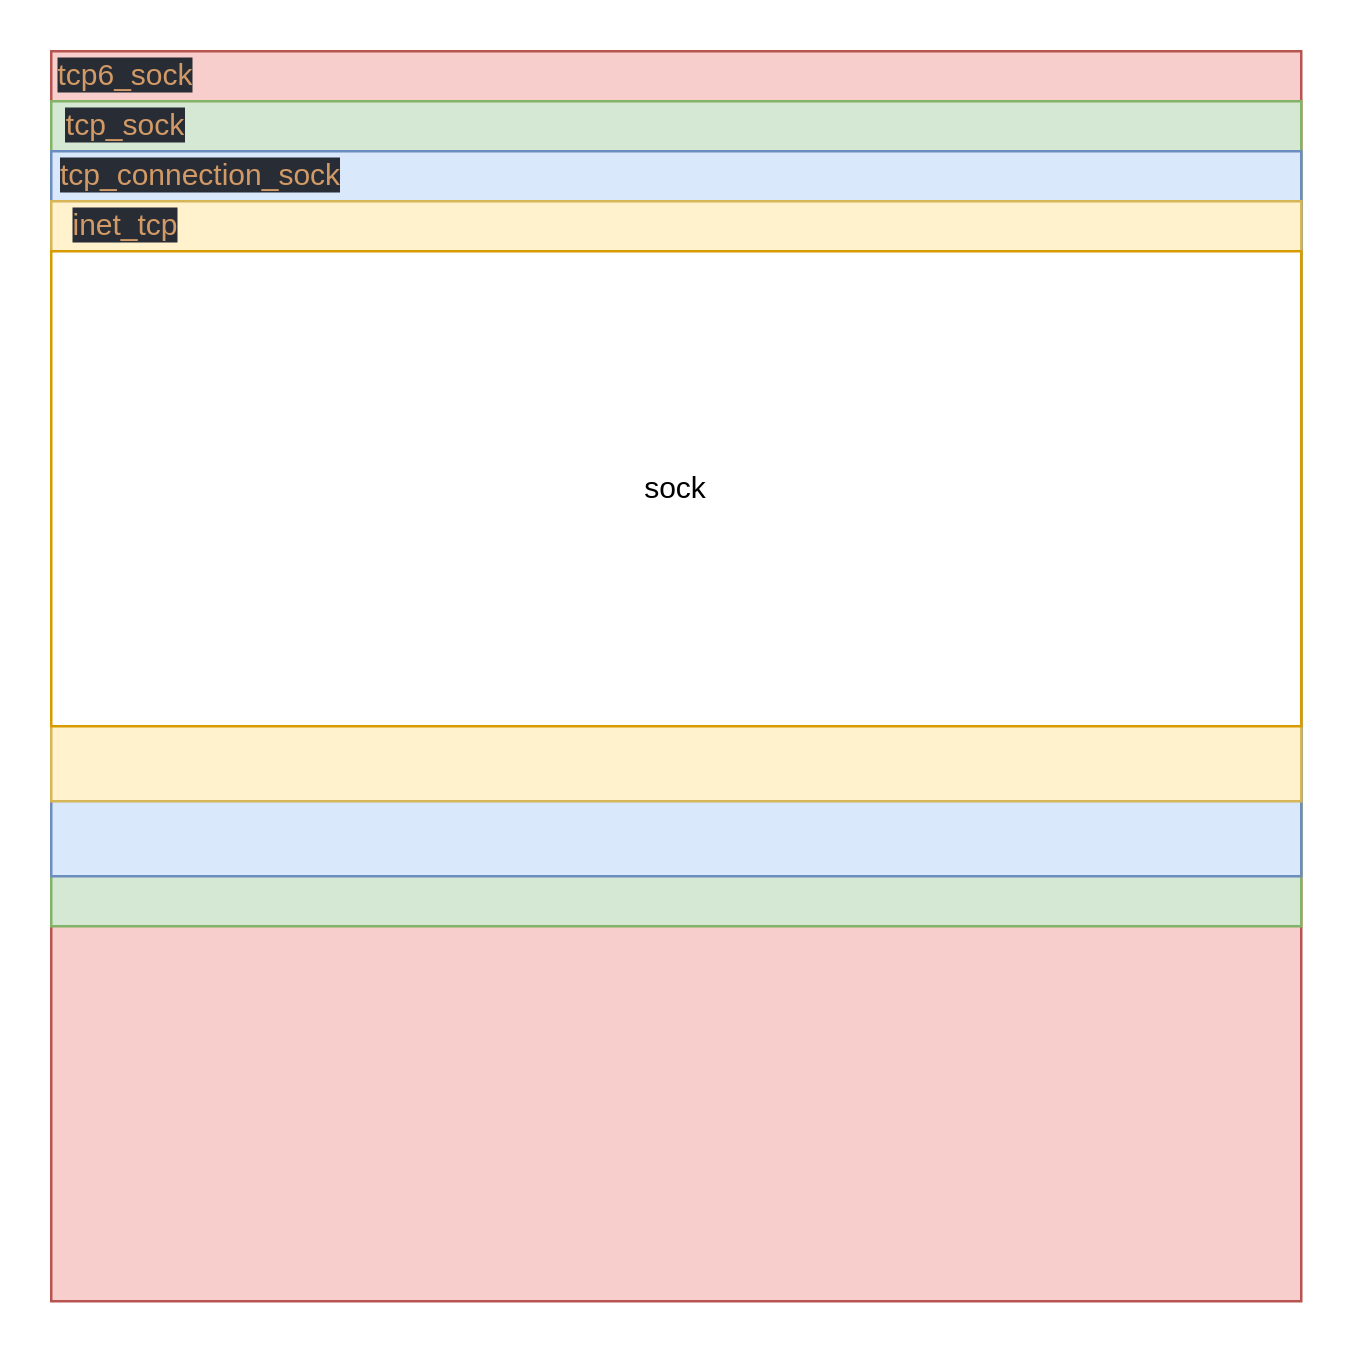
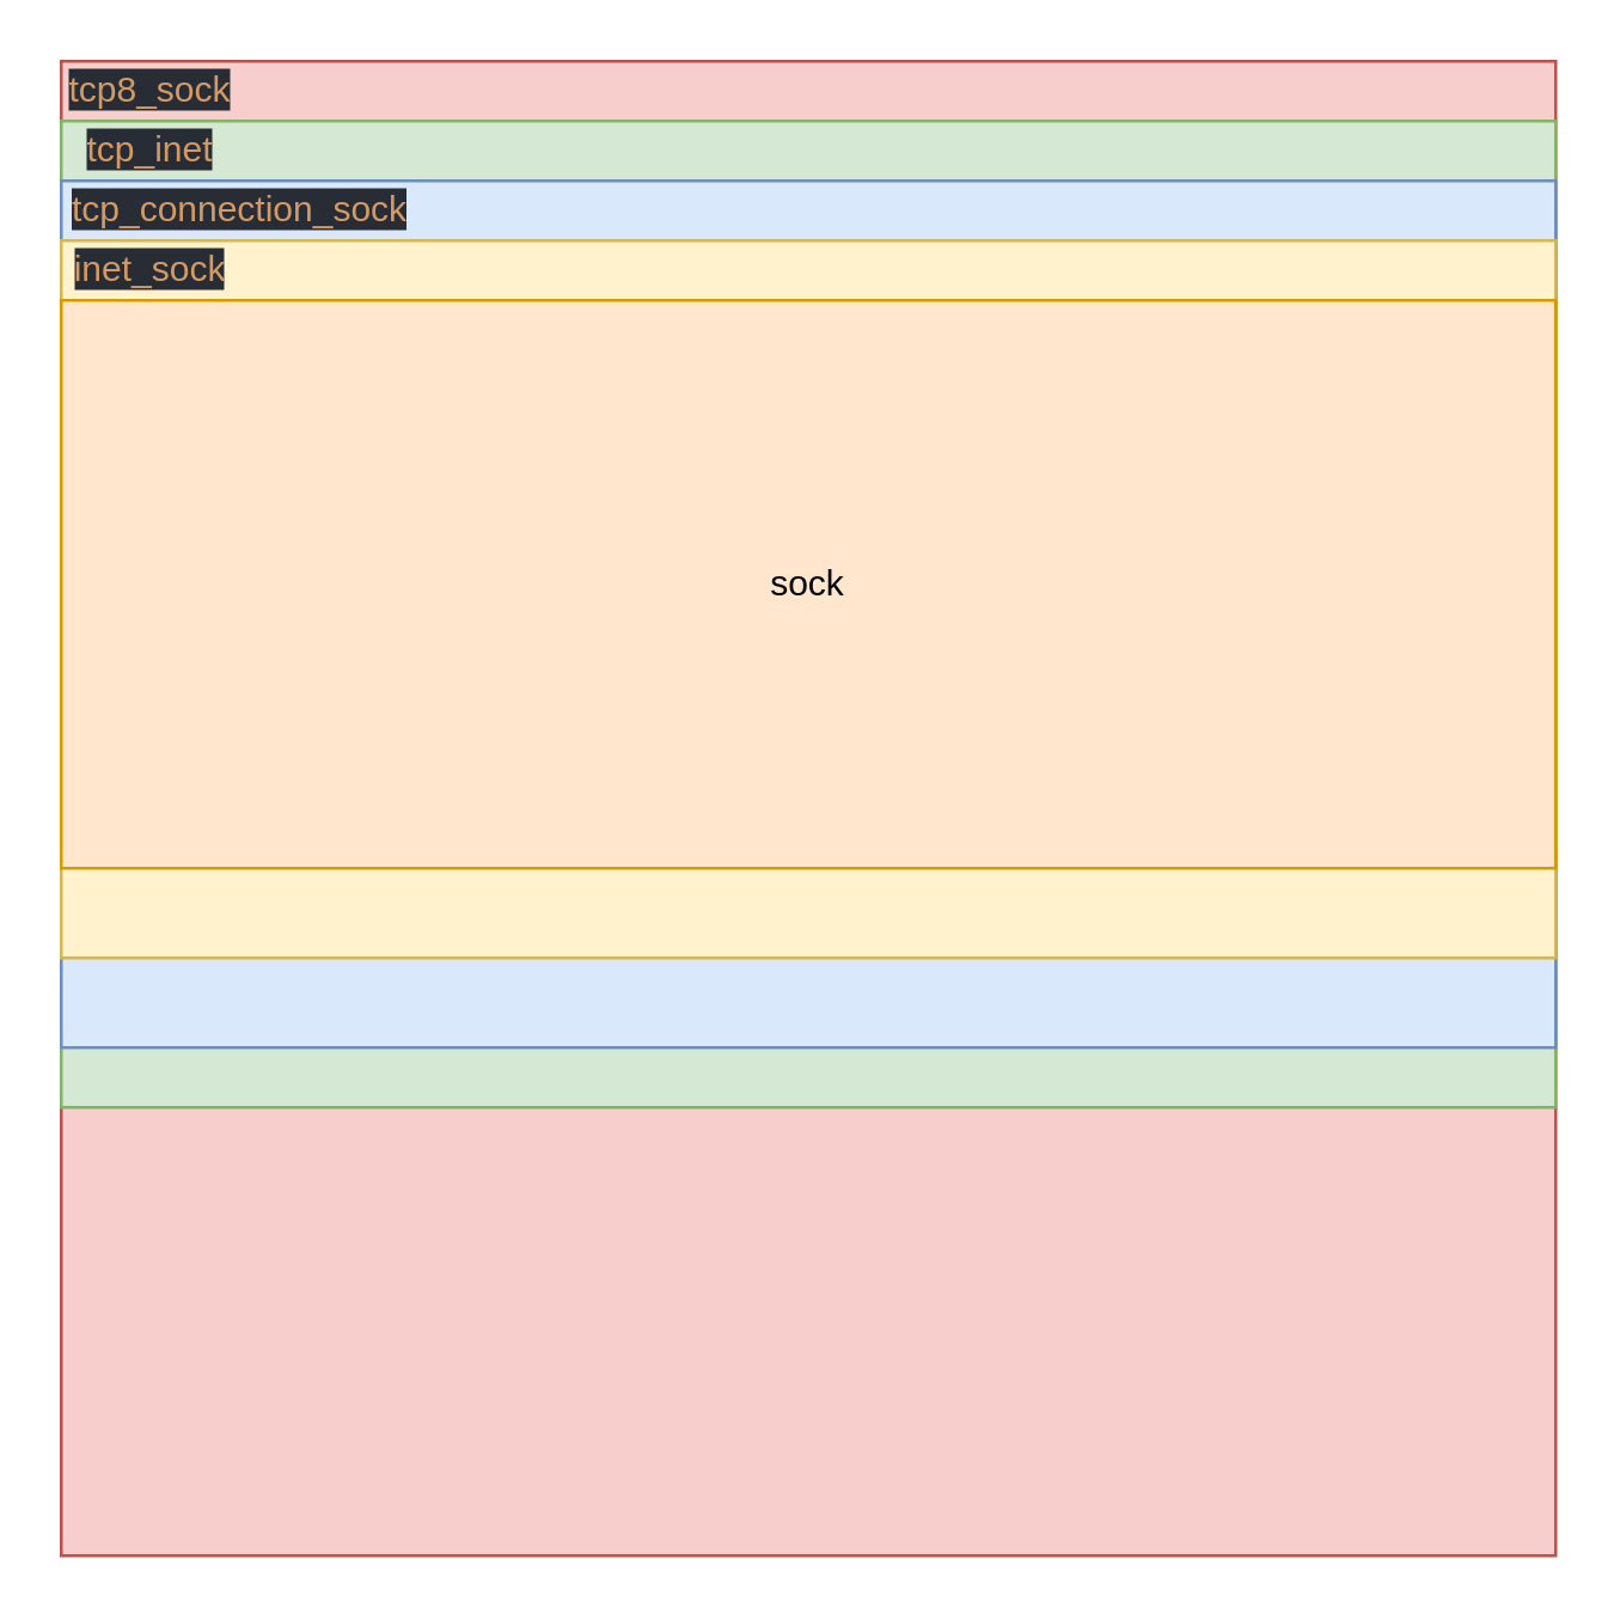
- <mxCell id="3" value="&lt;span style=&quot;color: rgb(209 , 154 , 102) ; font-family: , &amp;#34;consolas&amp;#34; , &amp;#34;liberation mono&amp;#34; , &amp;#34;menlo&amp;#34; , &amp;#34;courier&amp;#34; , monospace ; background-color: rgb(40 , 44 , 52)&quot;&gt;tcp6_sock&lt;/span&gt;" style="text;html=1;strokeColor=none;fillColor=none;align=center;verticalAlign=middle;whiteSpace=wrap;rounded=0;" parent="1" vertex="1"><mxGeometry x="30" y="20" width="40" height="20" as="geometry" /></mxCell>
+ <mxCell id="3" value="&lt;span style=&quot;color: rgb(209 , 154 , 102) ; font-family: , &amp;#34;consolas&amp;#34; , &amp;#34;liberation mono&amp;#34; , &amp;#34;menlo&amp;#34; , &amp;#34;courier&amp;#34; , monospace ; background-color: rgb(40 , 44 , 52)&quot;&gt;tcp8_sock&lt;/span&gt;" style="text;html=1;strokeColor=none;fillColor=none;align=center;verticalAlign=middle;whiteSpace=wrap;rounded=0;" parent="1" vertex="1"><mxGeometry x="30" y="20" width="40" height="20" as="geometry" /></mxCell>
- <mxCell id="5" value="&lt;span style=&quot;color: rgb(209 , 154 , 102) ; font-family: , &amp;#34;consolas&amp;#34; , &amp;#34;liberation mono&amp;#34; , &amp;#34;menlo&amp;#34; , &amp;#34;courier&amp;#34; , monospace ; background-color: rgb(40 , 44 , 52)&quot;&gt;tcp_sock&lt;/span&gt;" style="text;html=1;strokeColor=none;fillColor=none;align=center;verticalAlign=middle;whiteSpace=wrap;rounded=0;" parent="1" vertex="1"><mxGeometry x="30" y="40" width="40" height="20" as="geometry" /></mxCell>
+ <mxCell id="5" value="&lt;span style=&quot;color: rgb(209 , 154 , 102) ; font-family: , &amp;#34;consolas&amp;#34; , &amp;#34;liberation mono&amp;#34; , &amp;#34;menlo&amp;#34; , &amp;#34;courier&amp;#34; , monospace ; background-color: rgb(40 , 44 , 52)&quot;&gt;tcp_inet&lt;/span&gt;" style="text;html=1;strokeColor=none;fillColor=none;align=center;verticalAlign=middle;whiteSpace=wrap;rounded=0;" parent="1" vertex="1"><mxGeometry x="30" y="40" width="40" height="20" as="geometry" /></mxCell>
- <mxCell id="9" value="&lt;span style=&quot;color: rgb(209 , 154 , 102) ; font-family: , &amp;#34;consolas&amp;#34; , &amp;#34;liberation mono&amp;#34; , &amp;#34;menlo&amp;#34; , &amp;#34;courier&amp;#34; , monospace ; background-color: rgb(40 , 44 , 52)&quot;&gt;inet_tcp&lt;/span&gt;" style="text;html=1;strokeColor=none;fillColor=none;align=center;verticalAlign=middle;whiteSpace=wrap;rounded=0;" parent="1" vertex="1"><mxGeometry x="30" y="80" width="40" height="20" as="geometry" /></mxCell>
+ <mxCell id="9" value="&lt;span style=&quot;color: rgb(209 , 154 , 102) ; font-family: , &amp;#34;consolas&amp;#34; , &amp;#34;liberation mono&amp;#34; , &amp;#34;menlo&amp;#34; , &amp;#34;courier&amp;#34; , monospace ; background-color: rgb(40 , 44 , 52)&quot;&gt;inet_sock&lt;/span&gt;" style="text;html=1;strokeColor=none;fillColor=none;align=center;verticalAlign=middle;whiteSpace=wrap;rounded=0;" parent="1" vertex="1"><mxGeometry x="30" y="80" width="40" height="20" as="geometry" /></mxCell>
- <mxCell id="10" value="sock" style="rounded=0;whiteSpace=wrap;html=1;fillColor=#ffffff;strokeColor=#d79b00;" parent="1" vertex="1"><mxGeometry x="20" y="100" width="500" height="190" as="geometry" /></mxCell>
+ <mxCell id="10" value="sock" style="rounded=0;whiteSpace=wrap;html=1;fillColor=#ffe6cc;strokeColor=#d79b00;" parent="1" vertex="1"><mxGeometry x="20" y="100" width="500" height="190" as="geometry" /></mxCell>
